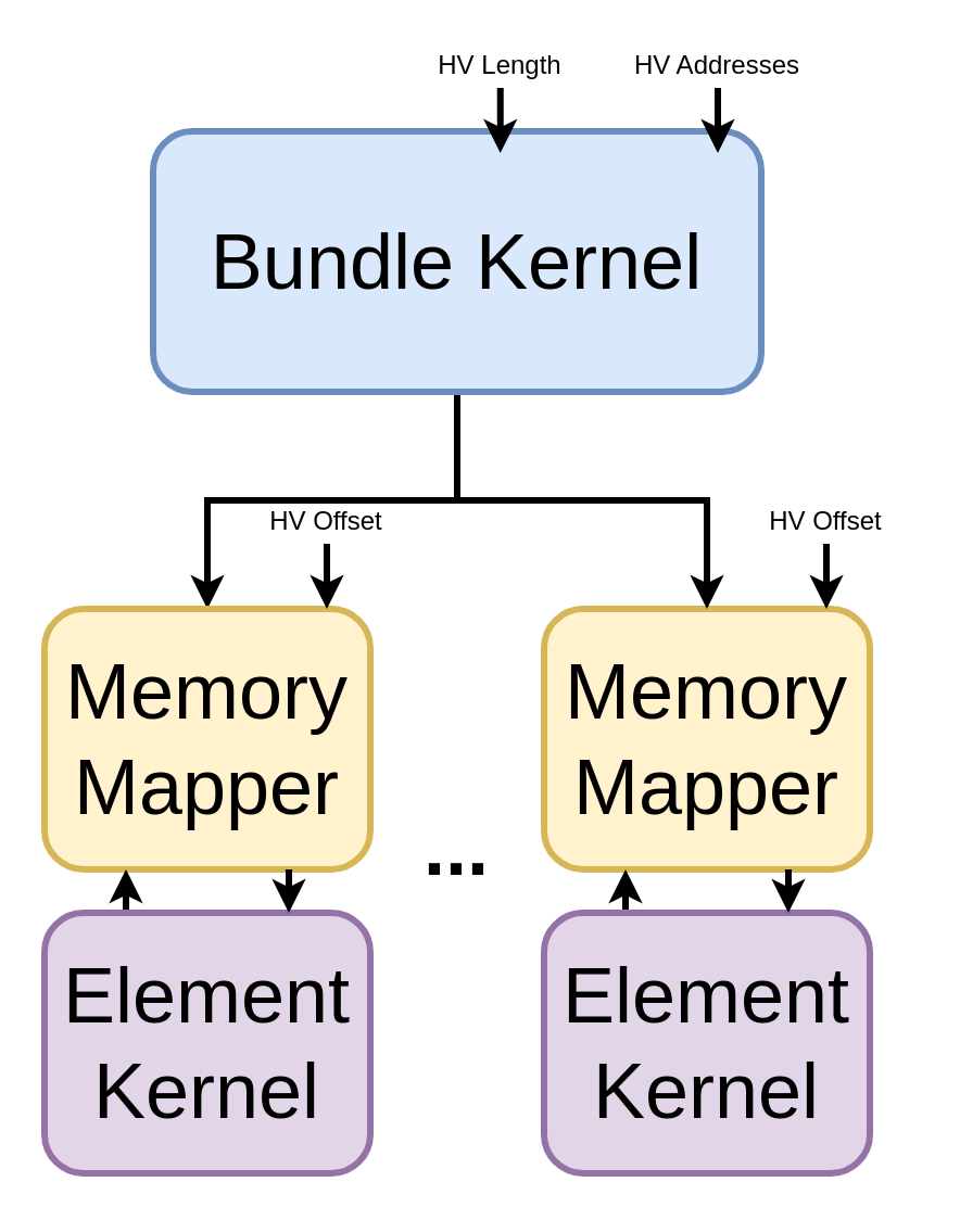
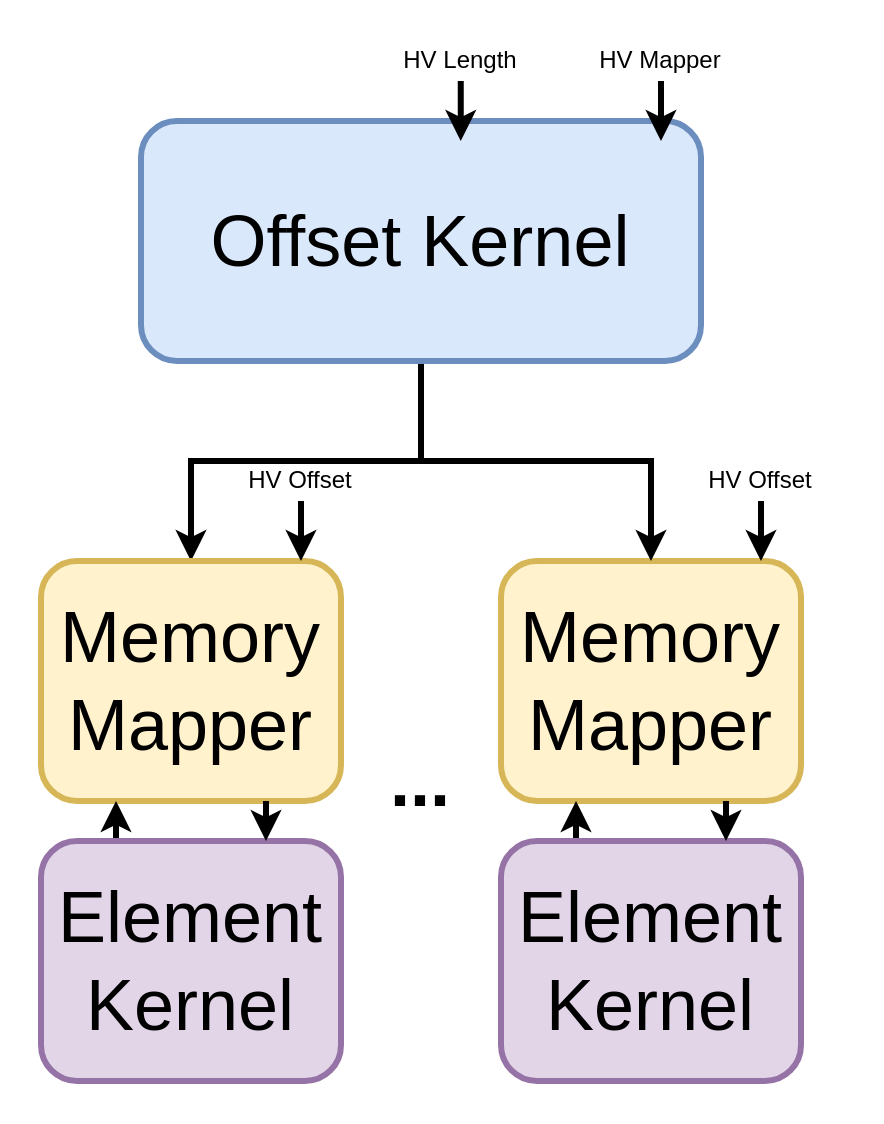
- <mxCell id="10" value="HV Addresses" style="text;html=1;strokeColor=none;fillColor=none;align=center;verticalAlign=middle;whiteSpace=wrap;rounded=0;" vertex="1" parent="1"><mxGeometry x="290" y="20" width="80" height="20" as="geometry" /></mxCell>
+ <mxCell id="10" value="HV Mapper" style="text;html=1;strokeColor=none;fillColor=none;align=center;verticalAlign=middle;whiteSpace=wrap;rounded=0;" vertex="1" parent="1"><mxGeometry x="290" y="20" width="80" height="20" as="geometry" /></mxCell>
- <mxCell id="7" value="&lt;font style=&quot;font-size: 36px&quot;&gt;Bundle Kernel&lt;/font&gt;" style="rounded=1;whiteSpace=wrap;html=1;strokeWidth=3;fillColor=#dae8fc;strokeColor=#6c8ebf;" vertex="1" parent="1"><mxGeometry x="70" y="60" width="280" height="120" as="geometry" /></mxCell>
+ <mxCell id="7" value="&lt;font style=&quot;font-size: 36px&quot;&gt;Offset Kernel&lt;/font&gt;" style="rounded=1;whiteSpace=wrap;html=1;strokeWidth=3;fillColor=#dae8fc;strokeColor=#6c8ebf;" vertex="1" parent="1"><mxGeometry x="70" y="60" width="280" height="120" as="geometry" /></mxCell>
